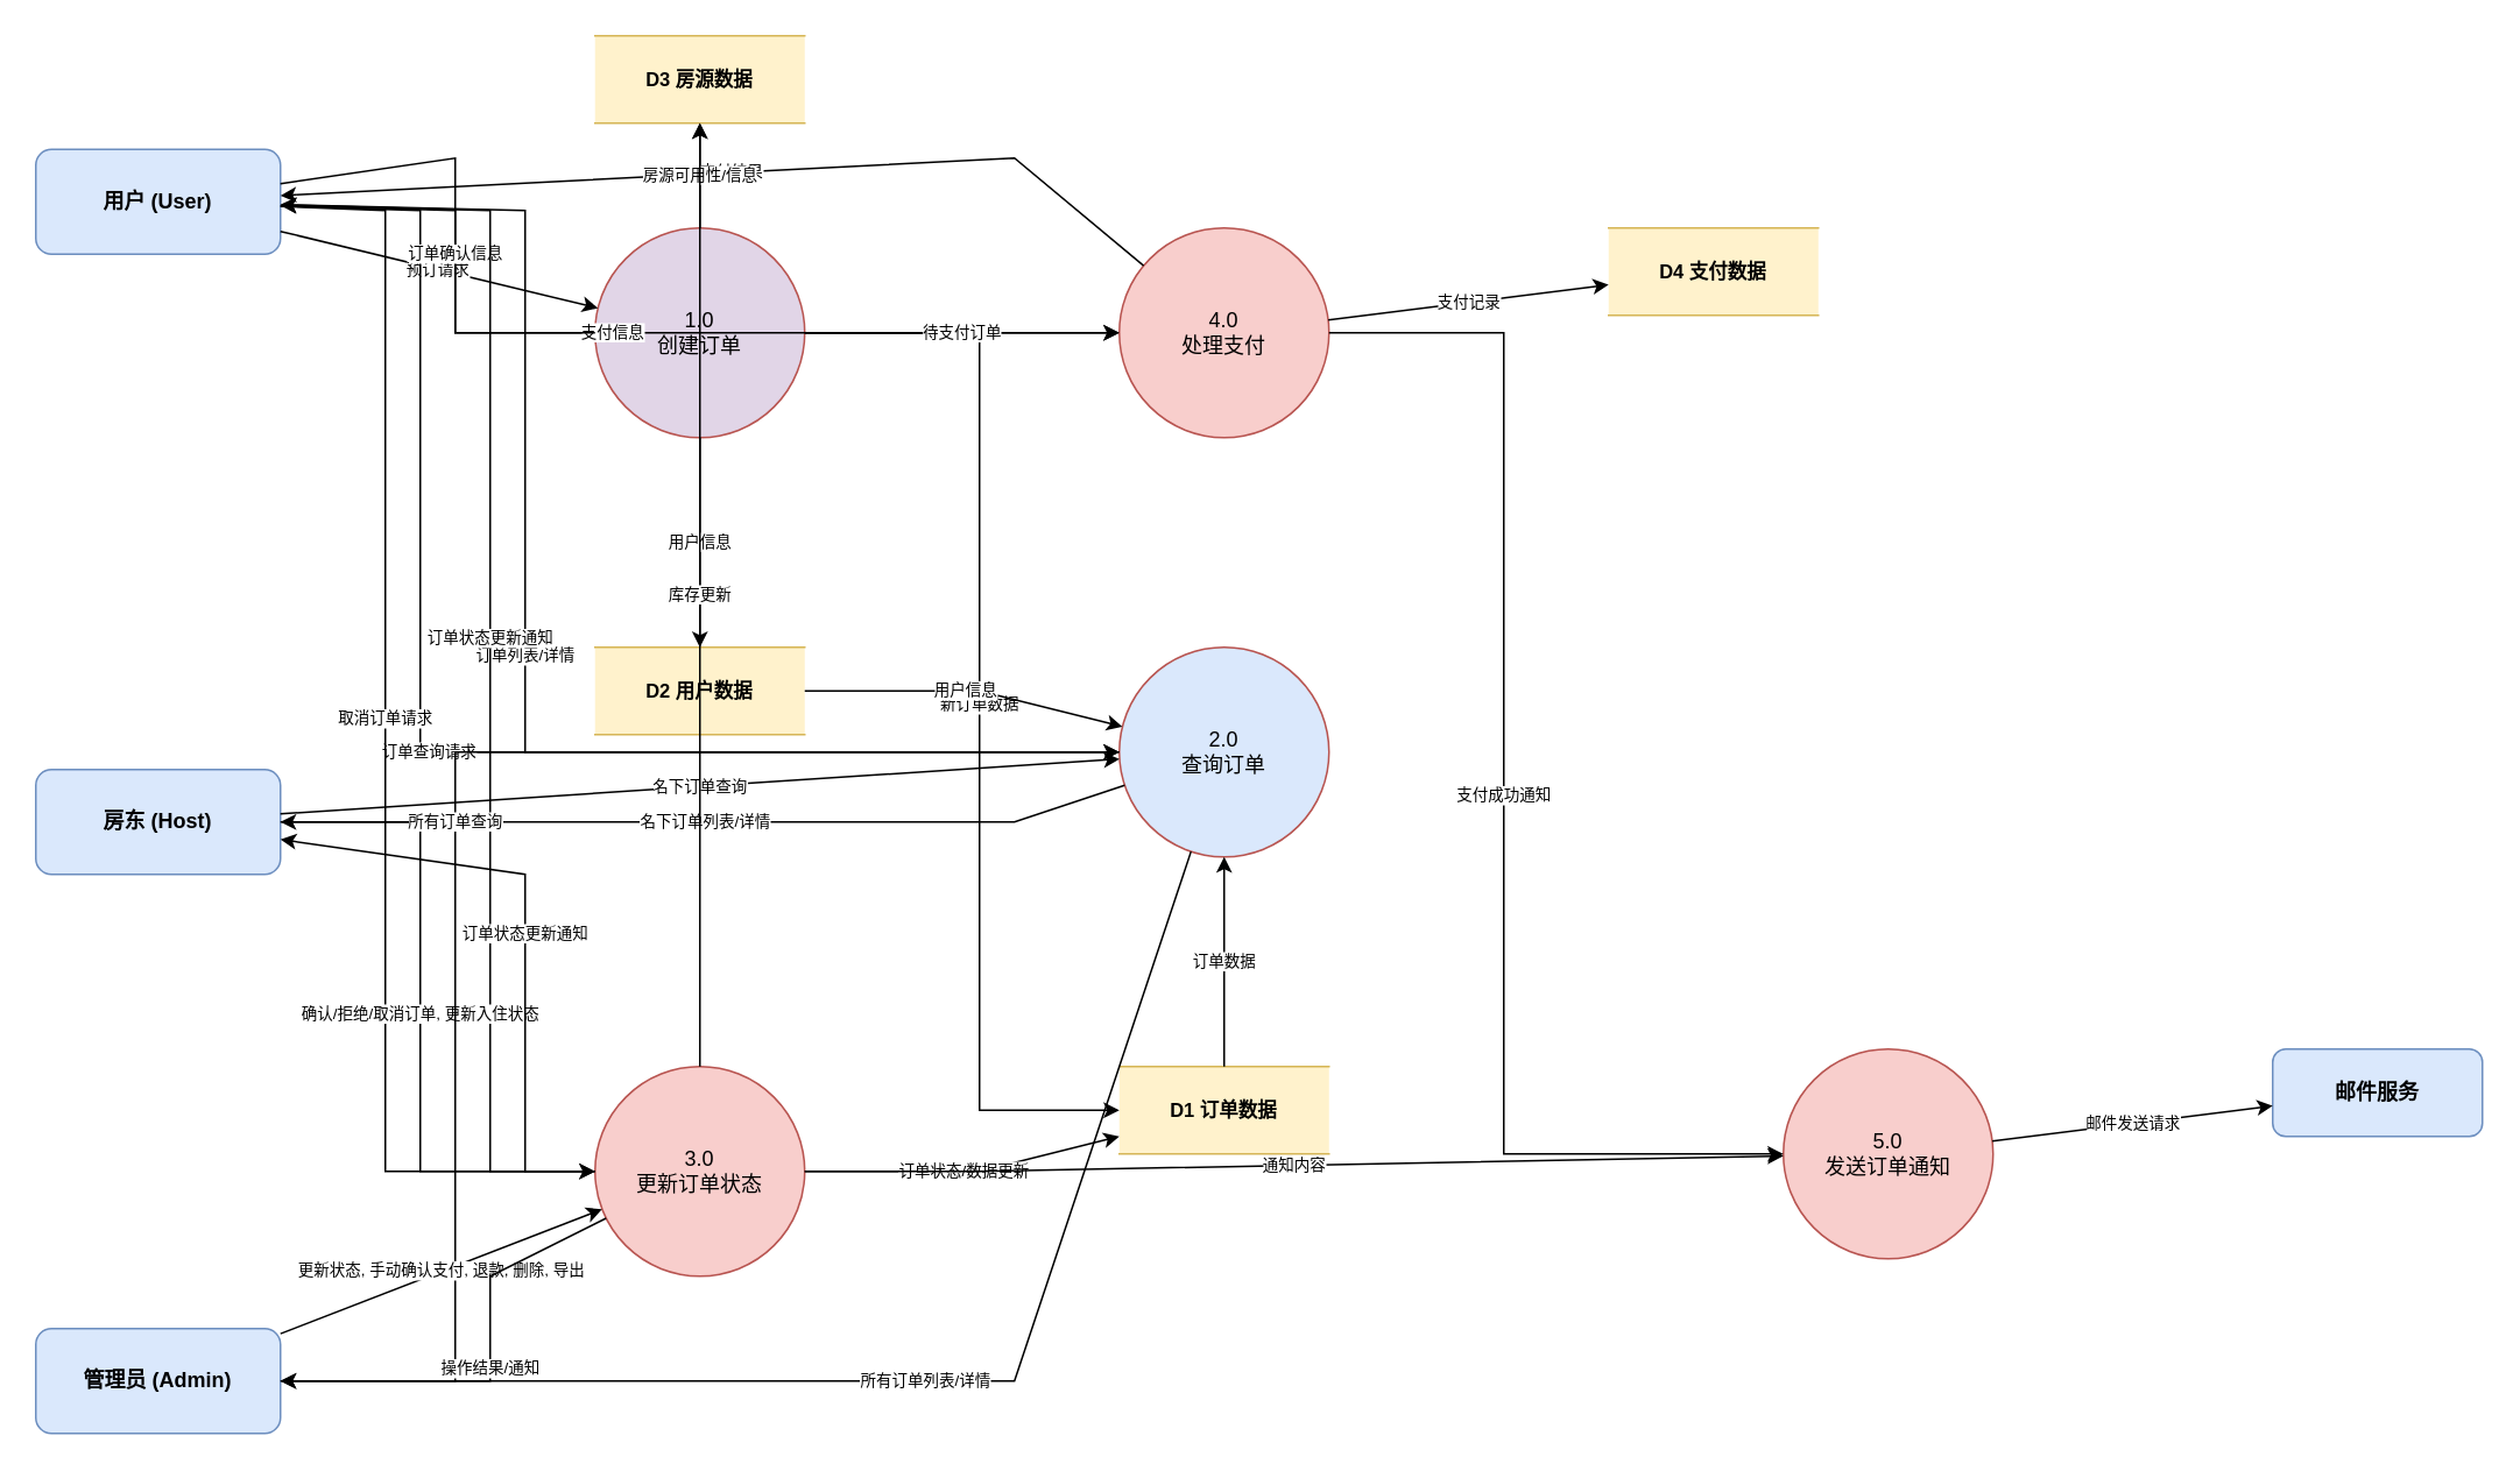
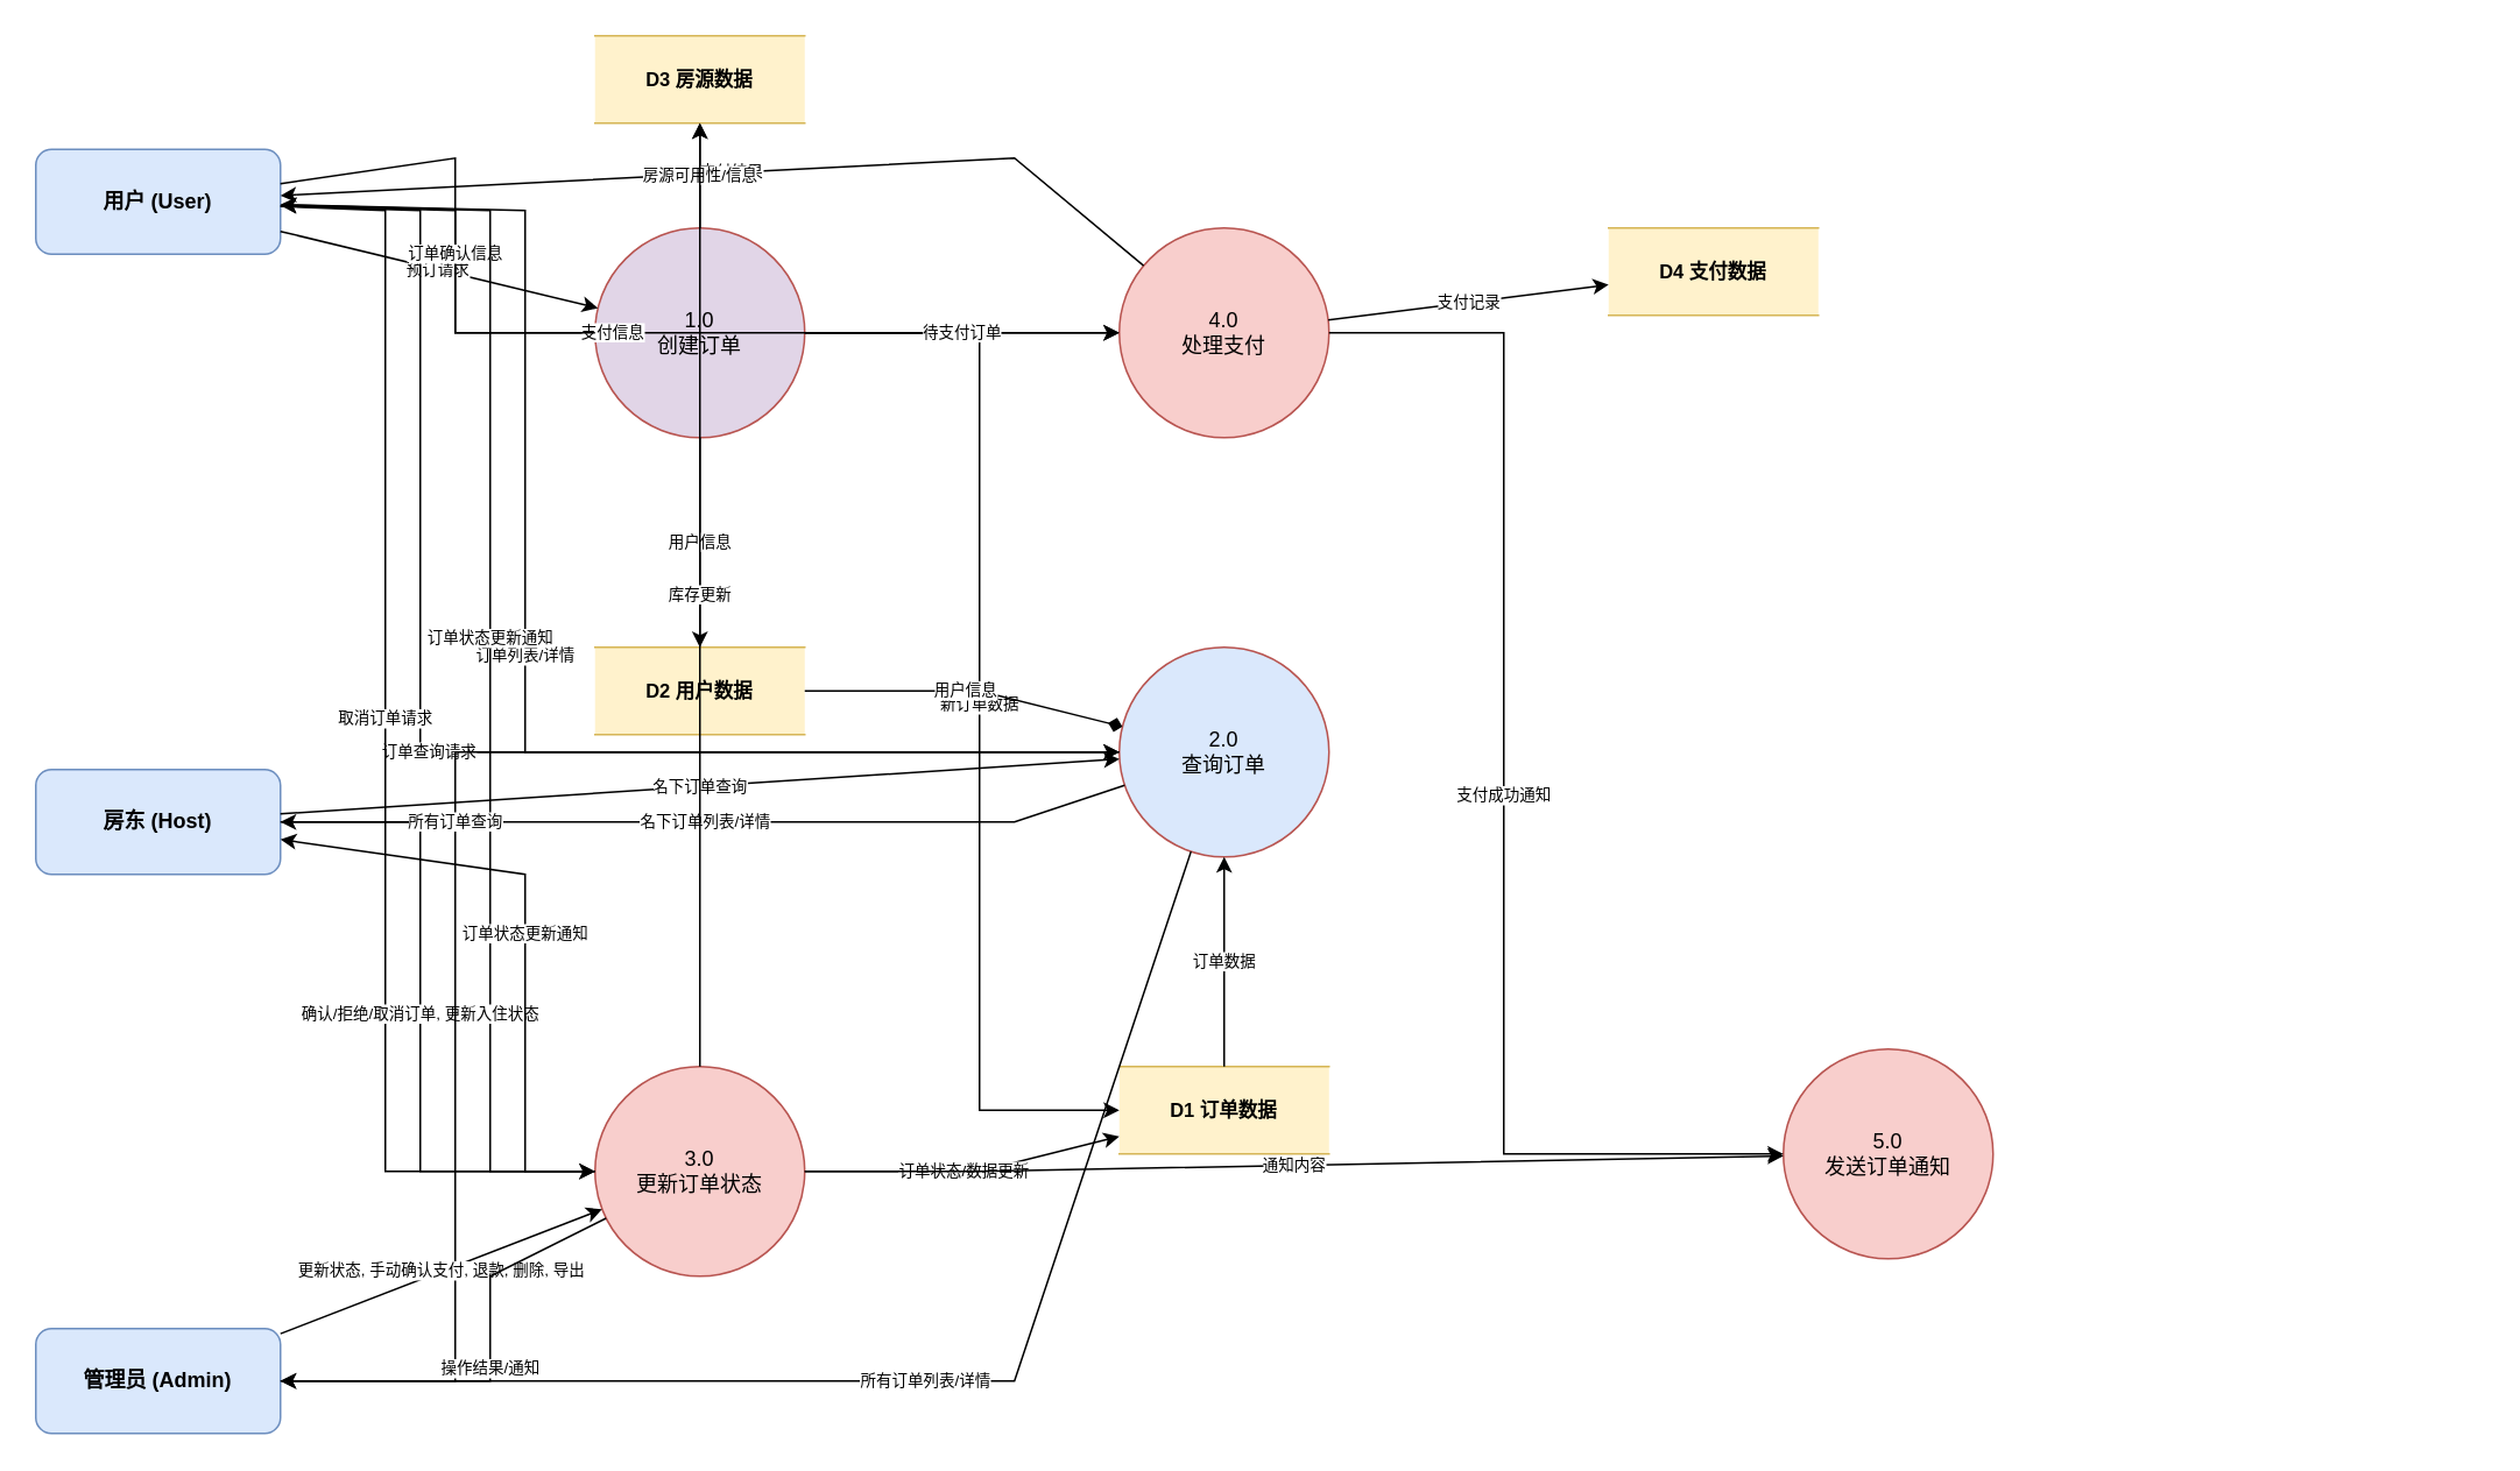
- <mxCell id="36" value="用户信息" style="endArrow=classic;html=1;rounded=0;fontSize=9;" parent="1" source="12" target="7" edge="1"><mxGeometry relative="1" as="geometry"><Array as="points"><mxPoint x="560" y="395" /></Array></mxGeometry></mxCell>
+ <mxCell id="36" value="用户信息" style="endArrow=diamond;html=1;rounded=0;fontSize=9;" parent="1" source="12" target="7" edge="1"><mxGeometry relative="1" as="geometry"><Array as="points"><mxPoint x="560" y="395" /></Array></mxGeometry></mxCell>
- <mxCell id="5" value="邮件服务" style="shape=rectangle;rounded=1;whiteSpace=wrap;html=1;fontSize=12;fontStyle=1;fillColor=#dae8fc;strokeColor=#6c8ebf;" parent="1" vertex="1"><mxGeometry x="1300" y="600" width="120" height="50" as="geometry" /></mxCell>
- <mxCell id="42" value="邮件发送请求" style="endArrow=classic;html=1;rounded=0;fontSize=9;" parent="1" source="10" target="5" edge="1"><mxGeometry relative="1" as="geometry" /></mxCell>
